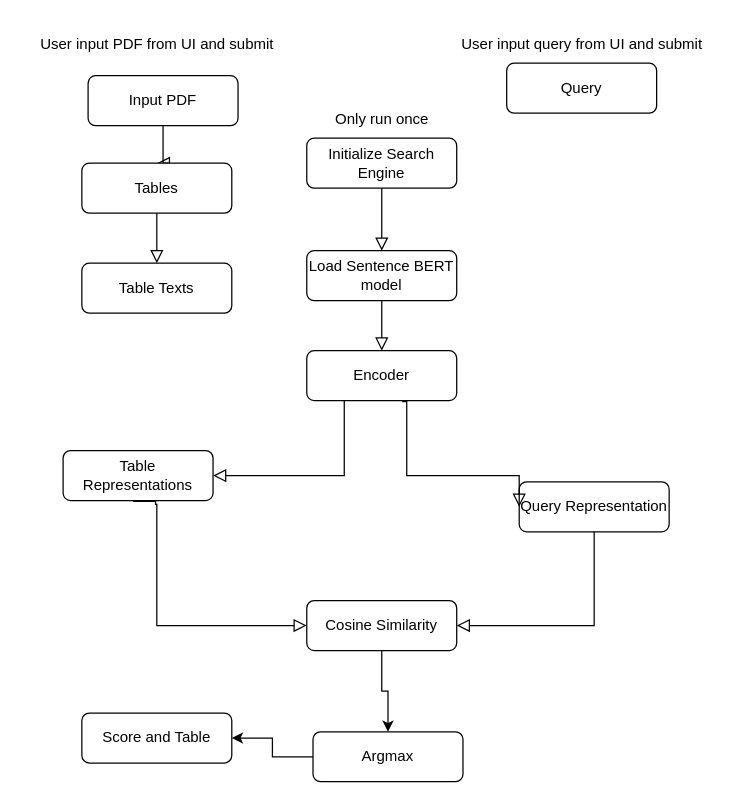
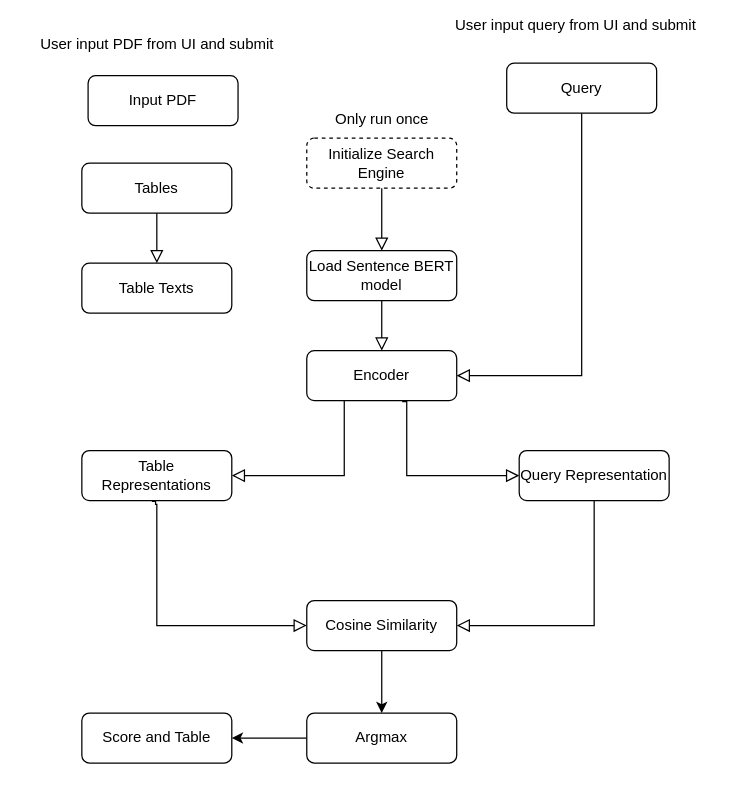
- <mxCell id="27" value="User input query from UI and submit" style="text;html=1;align=center;verticalAlign=middle;resizable=0;points=[];autosize=1;strokeColor=none;fillColor=none;" vertex="1" parent="1"><mxGeometry x="355" y="20" width="220" height="30" as="geometry" /></mxCell>
+ <mxCell id="27" value="User input query from UI and submit" style="text;html=1;align=center;verticalAlign=middle;resizable=0;points=[];autosize=1;strokeColor=none;fillColor=none;" vertex="1" parent="1"><mxGeometry x="350" y="5" width="220" height="30" as="geometry" /></mxCell>
- <mxCell id="2" value="" style="rounded=0;html=1;jettySize=auto;orthogonalLoop=1;fontSize=11;endArrow=block;endFill=0;endSize=8;strokeWidth=1;shadow=0;labelBackgroundColor=none;edgeStyle=orthogonalEdgeStyle;entryX=0.5;entryY=0;entryDx=0;entryDy=0;exitX=0.5;exitY=1;exitDx=0;exitDy=0;" parent="1" source="5" target="4" edge="1"><mxGeometry x="0.333" y="20" relative="1" as="geometry"><mxPoint as="offset" /><mxPoint x="205" y="-50" as="sourcePoint" /><mxPoint x="215" y="250" as="targetPoint" /><Array as="points"><mxPoint x="125" y="130" /><mxPoint x="125" y="130" /></Array></mxGeometry></mxCell>
- <mxCell id="3" value="Initialize Search Engine" style="rounded=1;whiteSpace=wrap;html=1;fontSize=12;glass=0;strokeWidth=1;shadow=0;" parent="1" vertex="1"><mxGeometry x="245" y="110" width="120" height="40" as="geometry" /></mxCell>
+ <mxCell id="3" value="Initialize Search Engine" style="rounded=1;whiteSpace=wrap;html=1;fontSize=12;glass=0;strokeWidth=1;shadow=0;dashed=1;" parent="1" vertex="1"><mxGeometry x="245" y="110" width="120" height="40" as="geometry" /></mxCell>
+ <mxCell id="20" value="" style="rounded=0;html=1;jettySize=auto;orthogonalLoop=1;fontSize=11;endArrow=block;endFill=0;endSize=8;strokeWidth=1;shadow=0;labelBackgroundColor=none;edgeStyle=orthogonalEdgeStyle;entryX=1;entryY=0.5;entryDx=0;entryDy=0;exitX=0.5;exitY=1;exitDx=0;exitDy=0;" edge="1" parent="1" source="9" target="16"><mxGeometry x="0.333" y="20" relative="1" as="geometry"><mxPoint as="offset" /><mxPoint x="135" y="260" as="sourcePoint" /><mxPoint x="255" y="310" as="targetPoint" /><Array as="points"><mxPoint x="465" y="300" /></Array></mxGeometry></mxCell>
- <mxCell id="8" value="Table Representations" style="rounded=1;whiteSpace=wrap;html=1;fontSize=12;glass=0;strokeWidth=1;shadow=0;" vertex="1" parent="1"><mxGeometry x="50" y="360" width="120" height="40" as="geometry" /></mxCell>
+ <mxCell id="8" value="Table Representations" style="rounded=1;whiteSpace=wrap;html=1;fontSize=12;glass=0;strokeWidth=1;shadow=0;" vertex="1" parent="1"><mxGeometry x="65" y="360" width="120" height="40" as="geometry" /></mxCell>
- <mxCell id="10" value="Query Representation" style="rounded=1;whiteSpace=wrap;html=1;fontSize=12;glass=0;strokeWidth=1;shadow=0;" vertex="1" parent="1"><mxGeometry x="415" y="385" width="120" height="40" as="geometry" /></mxCell>
+ <mxCell id="10" value="Query Representation" style="rounded=1;whiteSpace=wrap;html=1;fontSize=12;glass=0;strokeWidth=1;shadow=0;" vertex="1" parent="1"><mxGeometry x="415" y="360" width="120" height="40" as="geometry" /></mxCell>
- <mxCell id="15" value="Argmax" style="rounded=1;whiteSpace=wrap;html=1;fontSize=12;glass=0;strokeWidth=1;shadow=0;" vertex="1" parent="1"><mxGeometry x="250" y="585" width="120" height="40" as="geometry" /></mxCell>
+ <mxCell id="15" value="Argmax" style="rounded=1;whiteSpace=wrap;html=1;fontSize=12;glass=0;strokeWidth=1;shadow=0;" vertex="1" parent="1"><mxGeometry x="245" y="570" width="120" height="40" as="geometry" /></mxCell>
